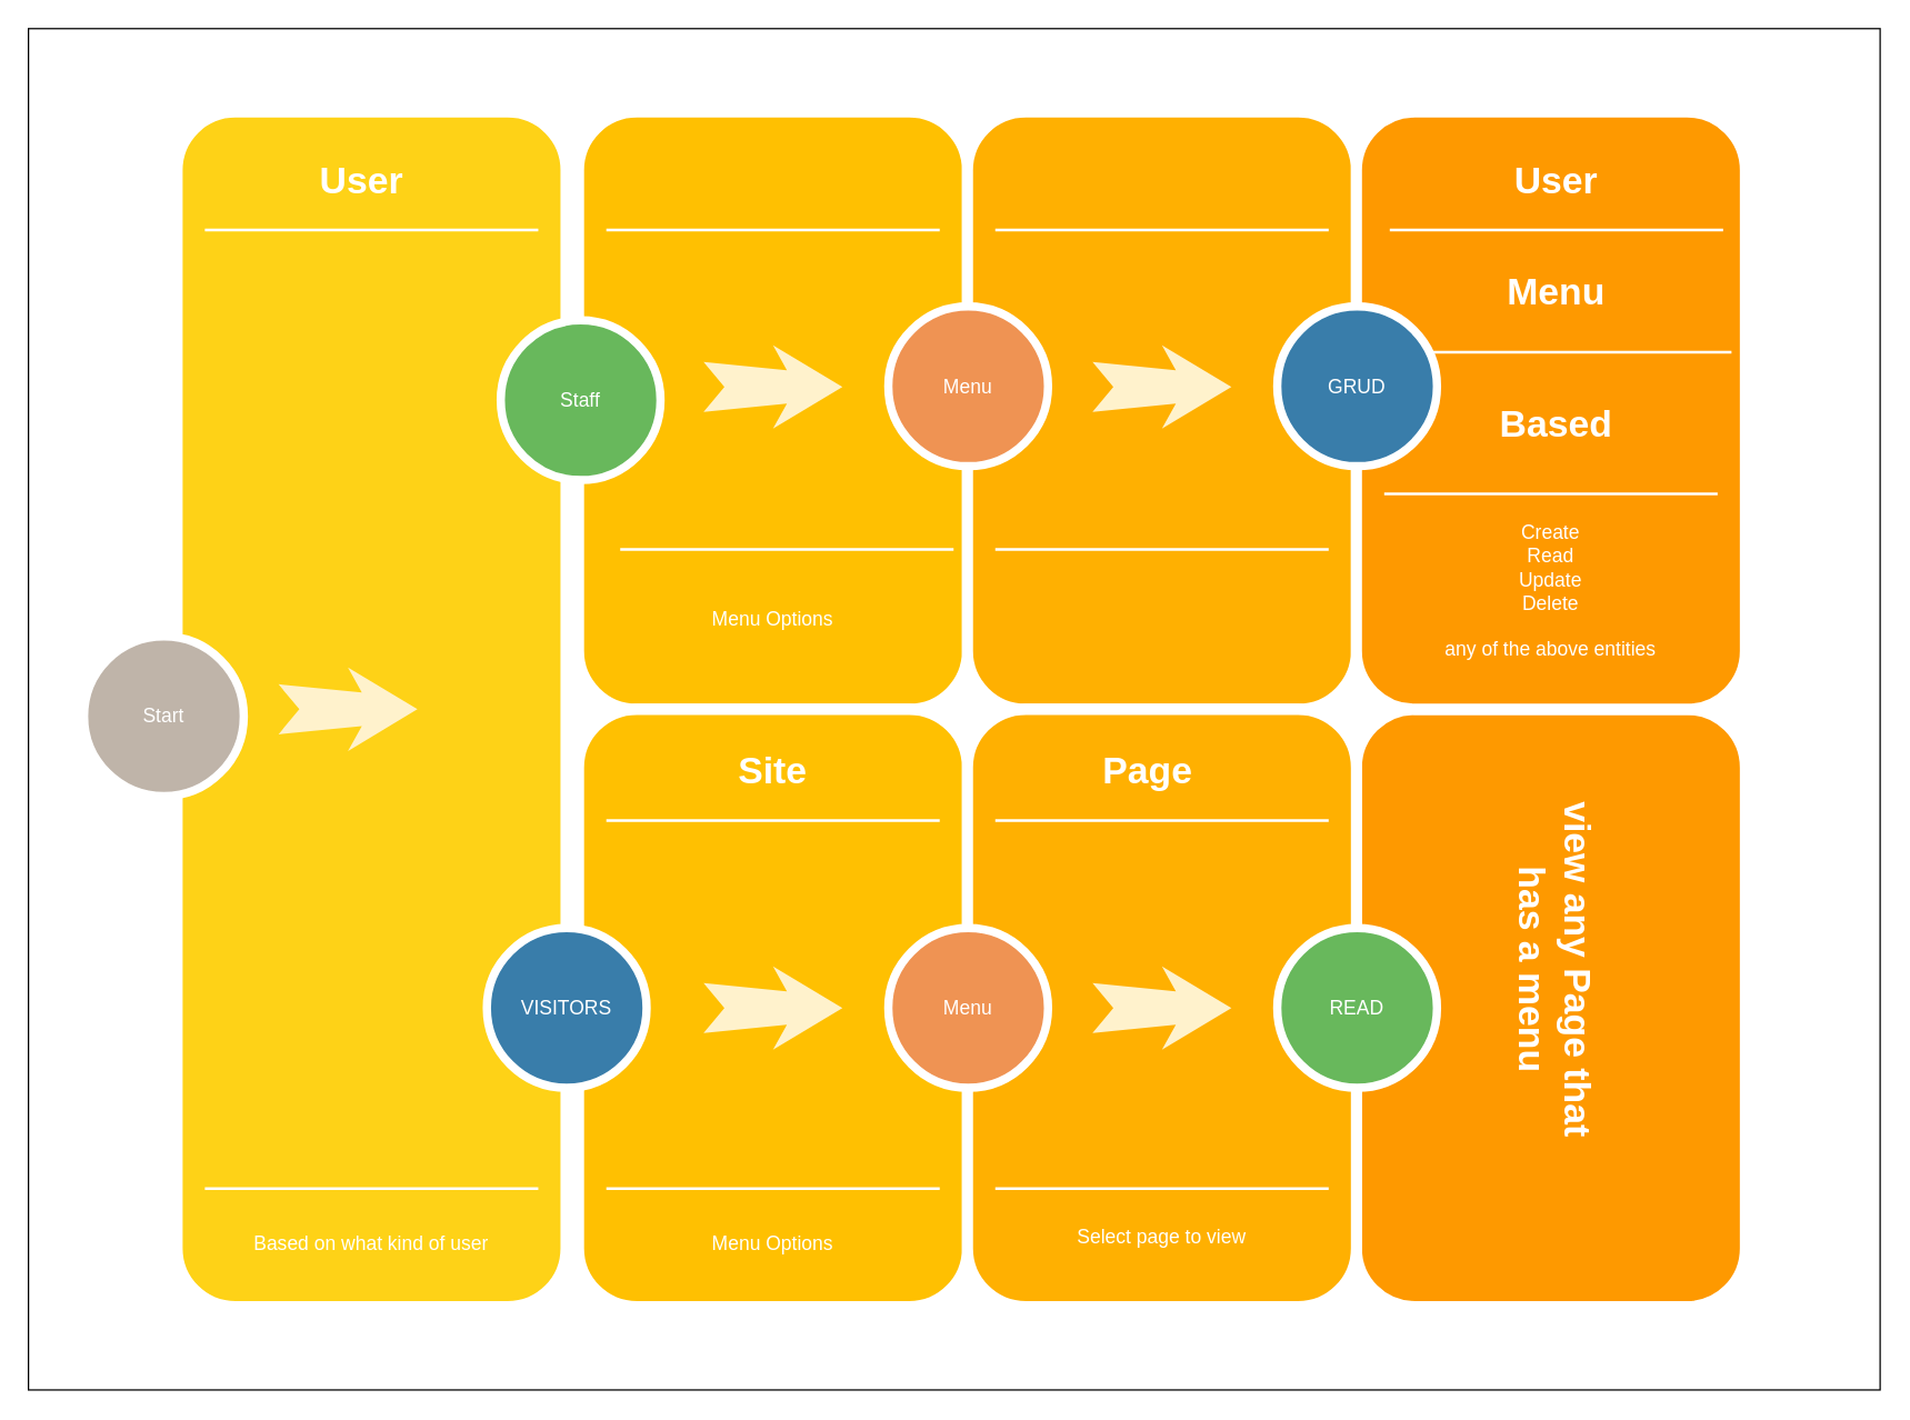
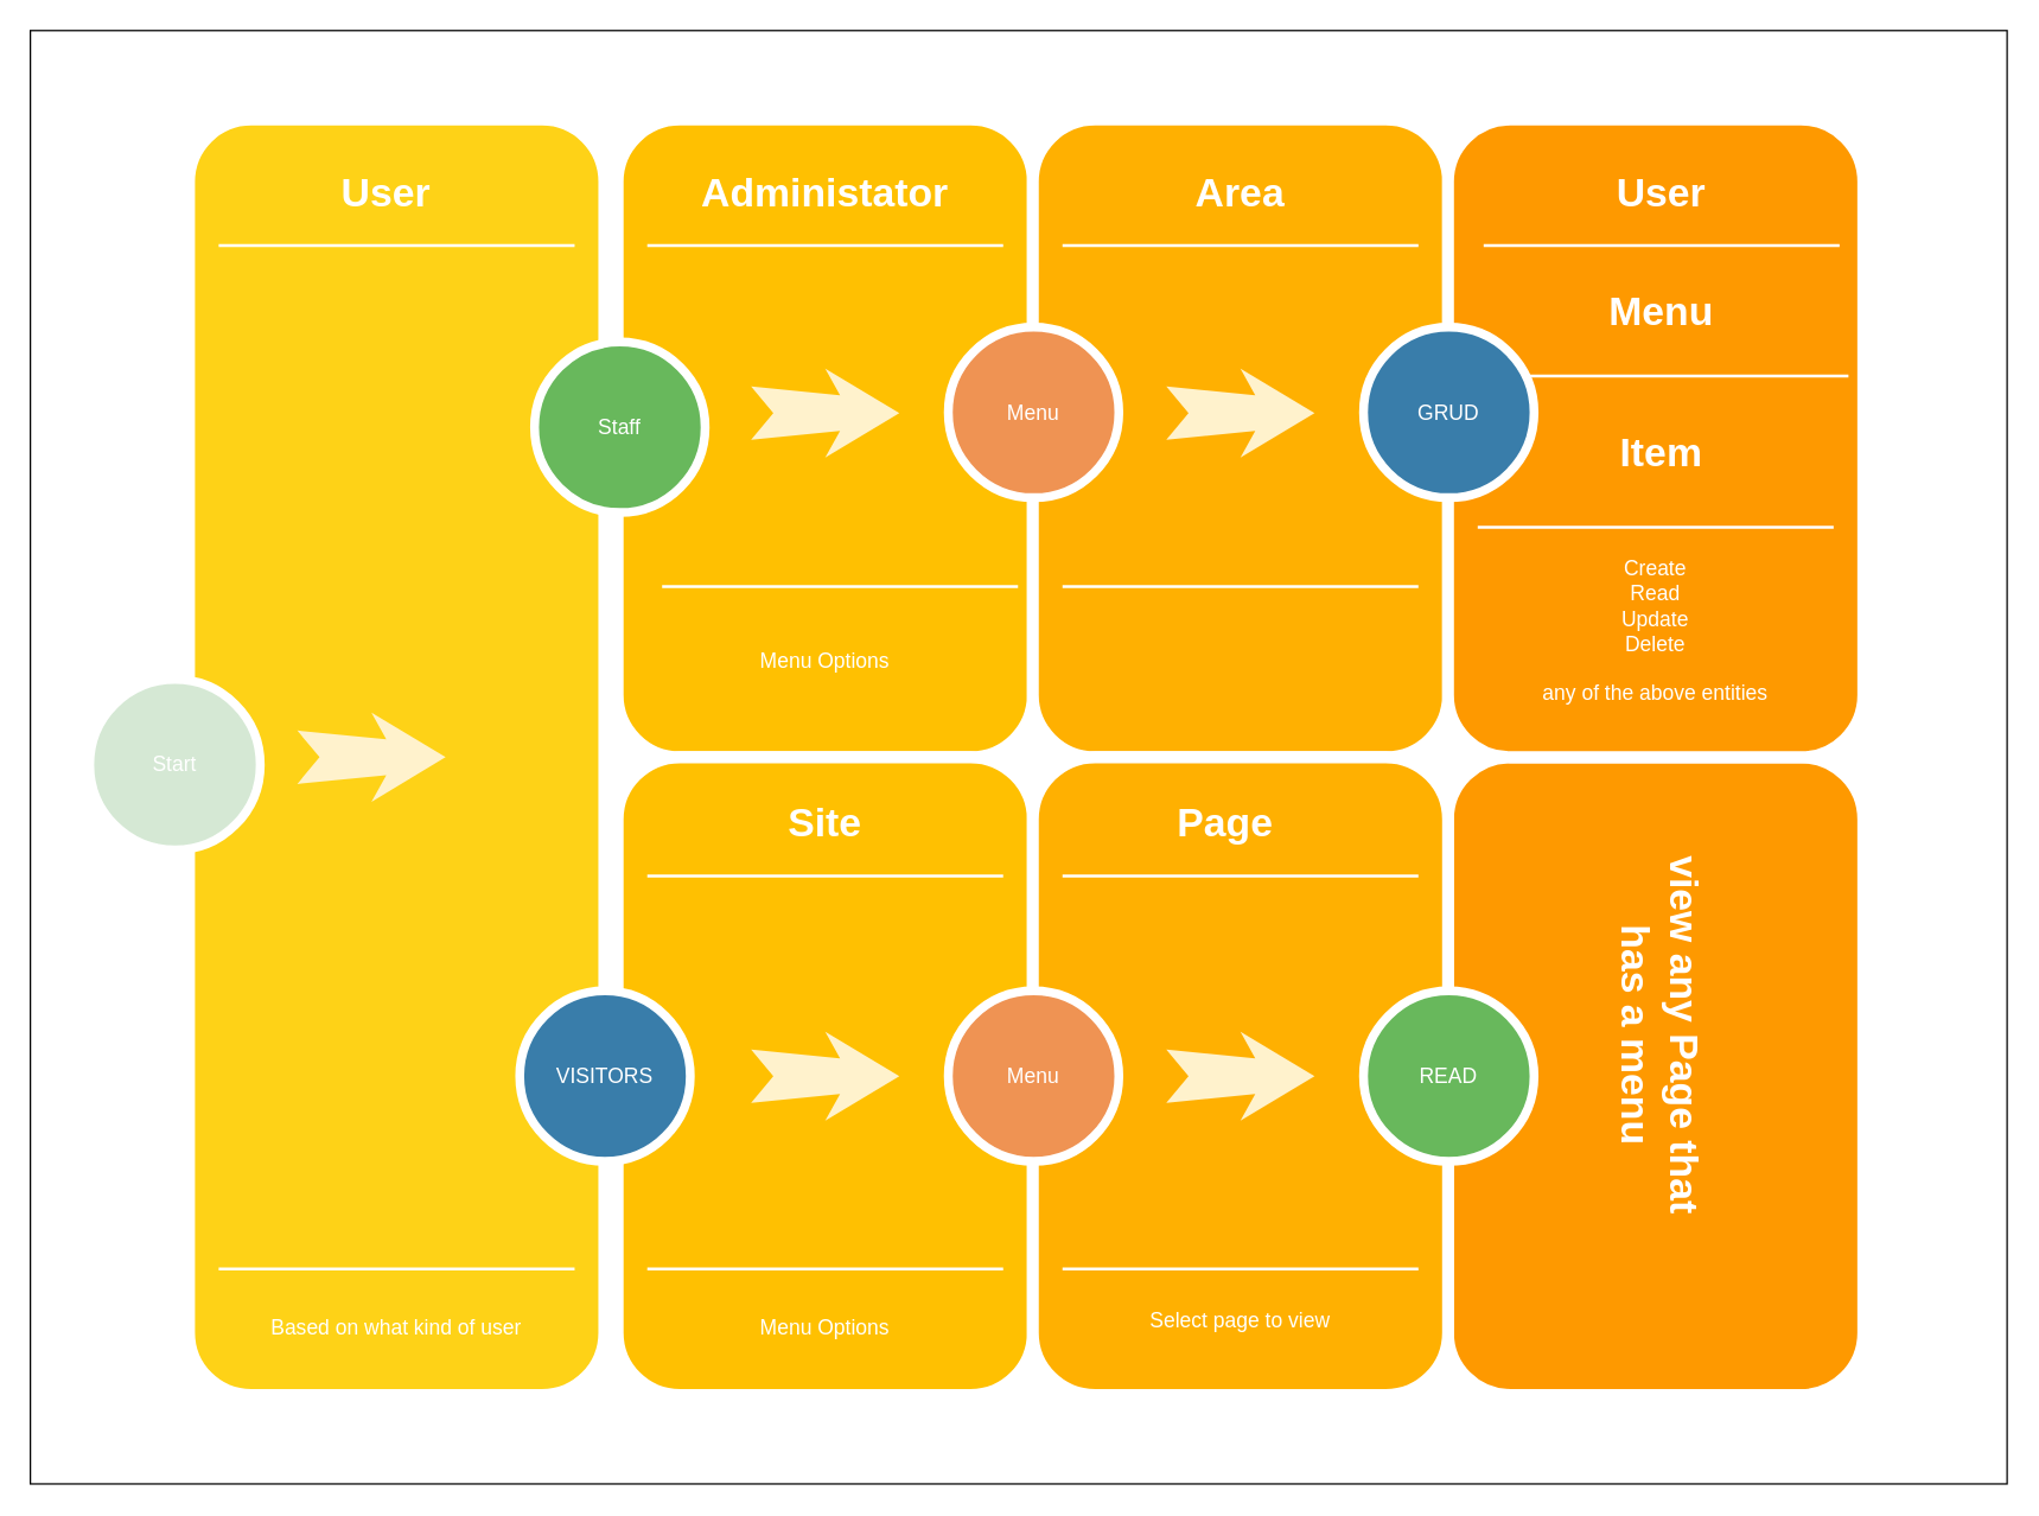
+ <mxCell id="12" value="Administator" style="text;html=1;strokeColor=none;fillColor=none;align=center;verticalAlign=middle;whiteSpace=wrap;rounded=0;shadow=0;fontSize=27;fontColor=#FFFFFF;fontStyle=1" parent="1" vertex="1"><mxGeometry x="416" y="100" width="280" height="60" as="geometry" /></mxCell>
+ <mxCell id="18" value="Area" style="text;html=1;strokeColor=none;fillColor=none;align=center;verticalAlign=middle;whiteSpace=wrap;rounded=0;shadow=0;fontSize=27;fontColor=#FFFFFF;fontStyle=1" parent="1" vertex="1"><mxGeometry x="696" y="100" width="280" height="60" as="geometry" /></mxCell>
- <mxCell id="44" value="Based" style="text;html=1;strokeColor=none;fillColor=none;align=center;verticalAlign=middle;whiteSpace=wrap;rounded=0;shadow=0;fontSize=27;fontColor=#FFFFFF;fontStyle=1" vertex="1" parent="1"><mxGeometry x="980" y="275" width="280" height="60" as="geometry" /></mxCell>
+ <mxCell id="44" value="Item" style="text;html=1;strokeColor=none;fillColor=none;align=center;verticalAlign=middle;whiteSpace=wrap;rounded=0;shadow=0;fontSize=27;fontColor=#FFFFFF;fontStyle=1" vertex="1" parent="1"><mxGeometry x="980" y="275" width="280" height="60" as="geometry" /></mxCell>
- <mxCell id="9" value="Start" style="ellipse;whiteSpace=wrap;html=1;rounded=0;shadow=0;strokeWidth=6;fontSize=14;align=center;fillColor=#BFB4A9;strokeColor=#FFFFFF;fontColor=#FFFFFF;" parent="1" vertex="1"><mxGeometry x="60" y="457.5" width="115" height="115" as="geometry" /></mxCell>
+ <mxCell id="9" value="Start" style="ellipse;whiteSpace=wrap;html=1;rounded=0;shadow=0;strokeWidth=6;fontSize=14;align=center;fillColor=#d5e8d4;strokeColor=#FFFFFF;fontColor=#FFFFFF;" parent="1" vertex="1"><mxGeometry x="60" y="457.5" width="115" height="115" as="geometry" /></mxCell>
